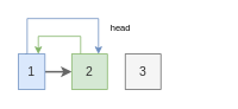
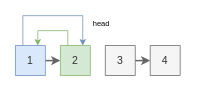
- <mxCell id="4" value="1" style="text;html=1;align=center;verticalAlign=middle;whiteSpace=wrap;rounded=0;fillColor=#dae8fc;strokeColor=#6c8ebf;fontSize=14;fontColor=#333333;" parent="1" vertex="1"><mxGeometry x="20" y="60" width="30" height="40" as="geometry" /></mxCell>
+ <mxCell id="4" value="1" style="text;html=1;align=center;verticalAlign=middle;whiteSpace=wrap;rounded=0;fillColor=#dae8fc;strokeColor=#6c8ebf;fontSize=14;fontColor=#333333;" parent="1" vertex="1"><mxGeometry x="20" y="60" width="40" height="40" as="geometry" /></mxCell>
+ <mxCell id="7" style="edgeStyle=orthogonalEdgeStyle;rounded=0;orthogonalLoop=1;jettySize=auto;html=1;exitX=1;exitY=0.5;exitDx=0;exitDy=0;entryX=0;entryY=0.5;entryDx=0;entryDy=0;fillColor=#f5f5f5;strokeColor=#666666;strokeWidth=2;" parent="1" source="8" target="9" edge="1"><mxGeometry relative="1" as="geometry" /></mxCell>
+ <mxCell id="9" value="4" style="text;html=1;align=center;verticalAlign=middle;whiteSpace=wrap;rounded=0;fillColor=#f5f5f5;strokeColor=#666666;fontSize=14;fontColor=#333333;" parent="1" vertex="1"><mxGeometry x="200" y="60" width="40" height="40" as="geometry" /></mxCell>
